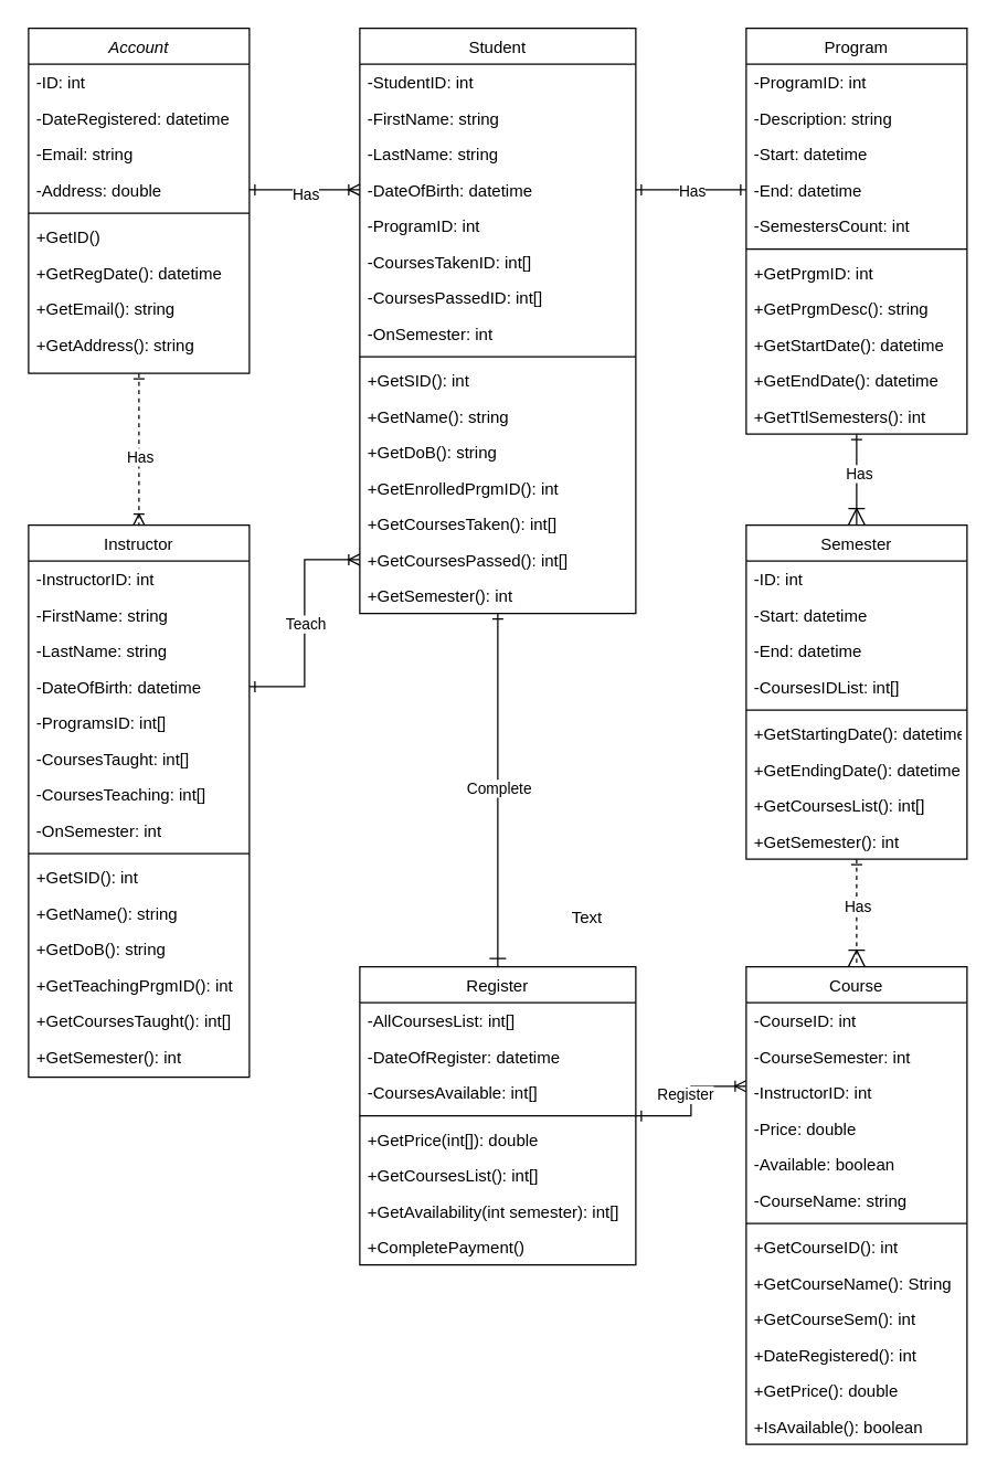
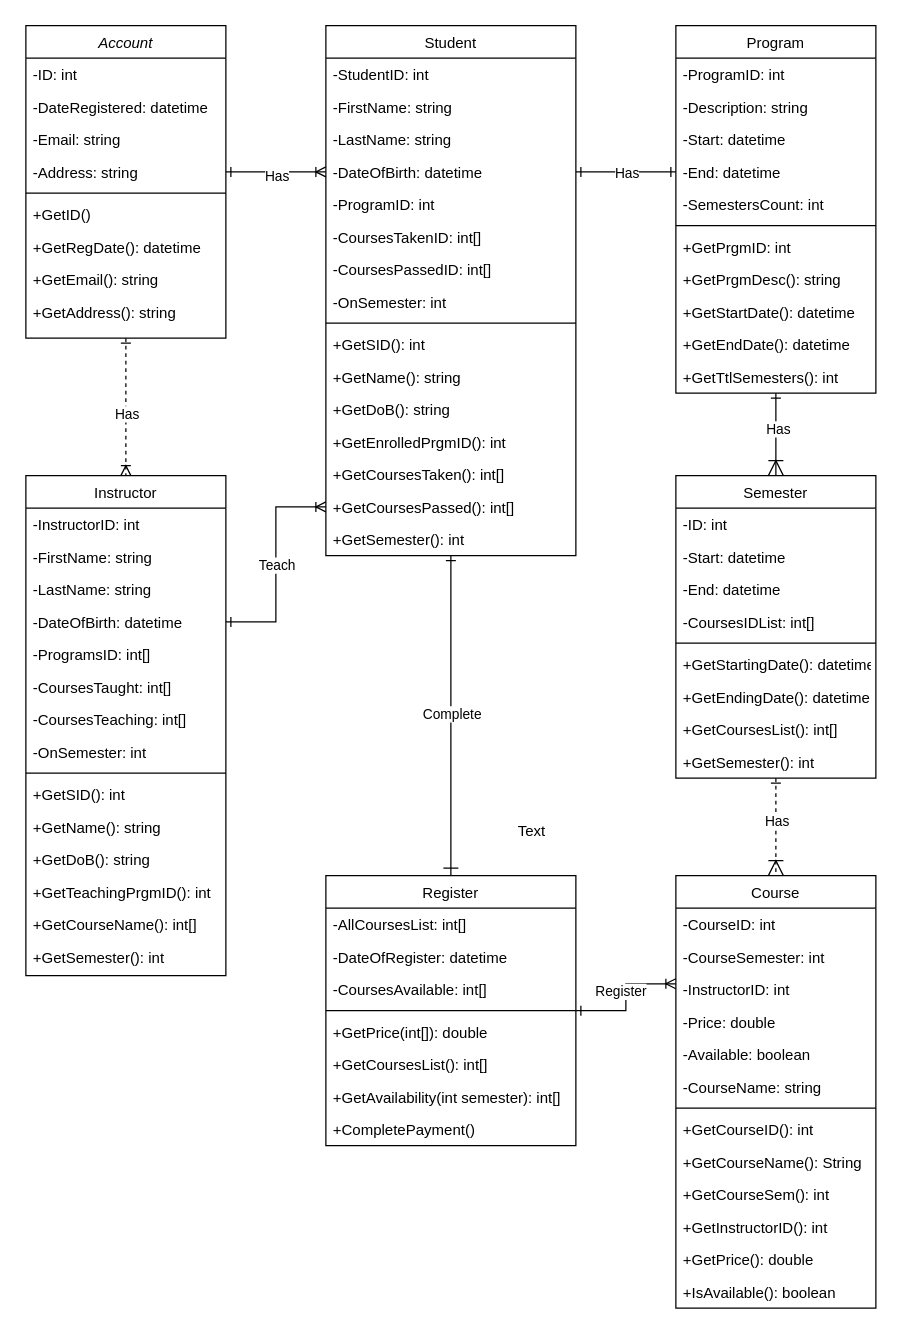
- <mxCell id="6" value="-Address: double" style="text;align=left;verticalAlign=top;spacingLeft=4;spacingRight=4;overflow=hidden;rotatable=0;points=[[0,0.5],[1,0.5]];portConstraint=eastwest;rounded=0;shadow=0;html=0;" parent="2" vertex="1"><mxGeometry y="104" width="160" height="26" as="geometry" /></mxCell>
+ <mxCell id="6" value="-Address: string" style="text;align=left;verticalAlign=top;spacingLeft=4;spacingRight=4;overflow=hidden;rotatable=0;points=[[0,0.5],[1,0.5]];portConstraint=eastwest;rounded=0;shadow=0;html=0;" parent="2" vertex="1"><mxGeometry y="104" width="160" height="26" as="geometry" /></mxCell>
- <mxCell id="97" value="+GetCoursesTaught(): int[]" style="text;align=left;verticalAlign=top;spacingLeft=4;spacingRight=4;overflow=hidden;rotatable=0;points=[[0,0.5],[1,0.5]];portConstraint=eastwest;fontStyle=0" parent="83" vertex="1"><mxGeometry y="346" width="160" height="26" as="geometry" /></mxCell>
+ <mxCell id="97" value="+GetCourseName(): int[]" style="text;align=left;verticalAlign=top;spacingLeft=4;spacingRight=4;overflow=hidden;rotatable=0;points=[[0,0.5],[1,0.5]];portConstraint=eastwest;fontStyle=0" parent="83" vertex="1"><mxGeometry y="346" width="160" height="26" as="geometry" /></mxCell>
- <mxCell id="51" value="+DateRegistered(): int" style="text;align=left;verticalAlign=top;spacingLeft=4;spacingRight=4;overflow=hidden;rotatable=0;points=[[0,0.5],[1,0.5]];portConstraint=eastwest;" parent="40" vertex="1"><mxGeometry y="268" width="160" height="26" as="geometry" /></mxCell>
+ <mxCell id="51" value="+GetInstructorID(): int" style="text;align=left;verticalAlign=top;spacingLeft=4;spacingRight=4;overflow=hidden;rotatable=0;points=[[0,0.5],[1,0.5]];portConstraint=eastwest;" parent="40" vertex="1"><mxGeometry y="268" width="160" height="26" as="geometry" /></mxCell>
